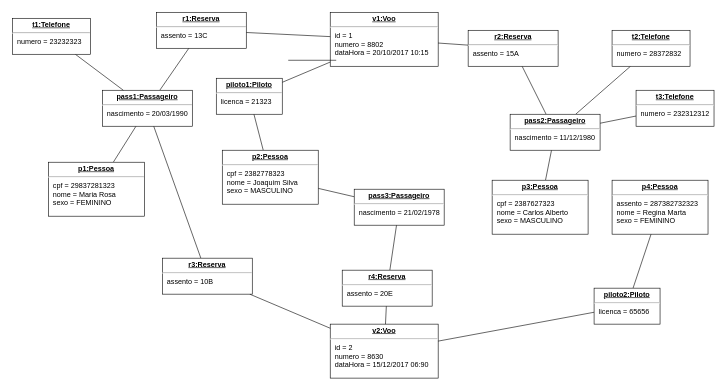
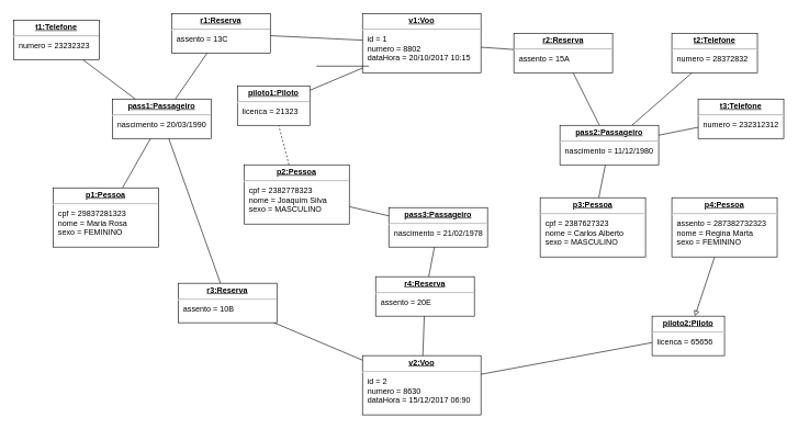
- <mxCell id="6" style="edgeStyle=none;html=1;endArrow=none;endFill=0;" edge="1" parent="1" source="8" target="14"><mxGeometry relative="1" as="geometry" /></mxCell>
+ <mxCell id="6" style="edgeStyle=none;html=1;endArrow=none;endFill=0;dashed=1;" edge="1" parent="1" source="8" target="14"><mxGeometry relative="1" as="geometry" /></mxCell>
- <mxCell id="5" value="&lt;p style=&quot;margin:0px;margin-top:4px;text-align:center;text-decoration:underline;&quot;&gt;&lt;b&gt;p1:Pessoa&lt;/b&gt;&lt;/p&gt;&lt;hr&gt;&lt;p style=&quot;margin:0px;margin-left:8px;&quot;&gt;cpf = 29837281323&lt;br&gt;nome = Maria Rosa&lt;br&gt;sexo = FEMININO&lt;/p&gt;" style="verticalAlign=top;align=left;overflow=fill;fontSize=12;fontFamily=Helvetica;html=1;" vertex="1" parent="1"><mxGeometry x="80" y="270" width="160" height="90" as="geometry" /></mxCell>
+ <mxCell id="5" value="&lt;p style=&quot;margin:0px;margin-top:4px;text-align:center;text-decoration:underline;&quot;&gt;&lt;b&gt;p1:Pessoa&lt;/b&gt;&lt;/p&gt;&lt;hr&gt;&lt;p style=&quot;margin:0px;margin-left:8px;&quot;&gt;cpf = 29837281323&lt;br&gt;nome = Maria Rosa&lt;br&gt;sexo = FEMININO&lt;/p&gt;" style="verticalAlign=top;align=left;overflow=fill;fontSize=12;fontFamily=Helvetica;html=1;" vertex="1" parent="1"><mxGeometry x="80" y="285" width="160" height="90" as="geometry" /></mxCell>
- <mxCell id="11" style="edgeStyle=none;html=1;endArrow=none;endFill=0;" edge="1" parent="1" source="12" target="16"><mxGeometry relative="1" as="geometry" /></mxCell>
+ <mxCell id="11" style="edgeStyle=none;html=1;endArrow=block;endFill=0;" edge="1" parent="1" source="12" target="16"><mxGeometry relative="1" as="geometry" /></mxCell>
- <mxCell id="38" value="&lt;p style=&quot;margin:0px;margin-top:4px;text-align:center;text-decoration:underline;&quot;&gt;&lt;b&gt;r4:Reserva&lt;/b&gt;&lt;/p&gt;&lt;hr&gt;&lt;p style=&quot;margin:0px;margin-left:8px;&quot;&gt;assento = 20E&lt;br&gt;&lt;/p&gt;" style="verticalAlign=top;align=left;overflow=fill;fontSize=12;fontFamily=Helvetica;html=1;" vertex="1" parent="1"><mxGeometry x="570" y="450" width="150" height="60" as="geometry" /></mxCell>
+ <mxCell id="38" value="&lt;p style=&quot;margin:0px;margin-top:4px;text-align:center;text-decoration:underline;&quot;&gt;&lt;b&gt;r4:Reserva&lt;/b&gt;&lt;/p&gt;&lt;hr&gt;&lt;p style=&quot;margin:0px;margin-left:8px;&quot;&gt;assento = 20E&lt;br&gt;&lt;/p&gt;" style="verticalAlign=top;align=left;overflow=fill;fontSize=12;fontFamily=Helvetica;html=1;" vertex="1" parent="1"><mxGeometry x="570" y="420" width="150" height="60" as="geometry" /></mxCell>
